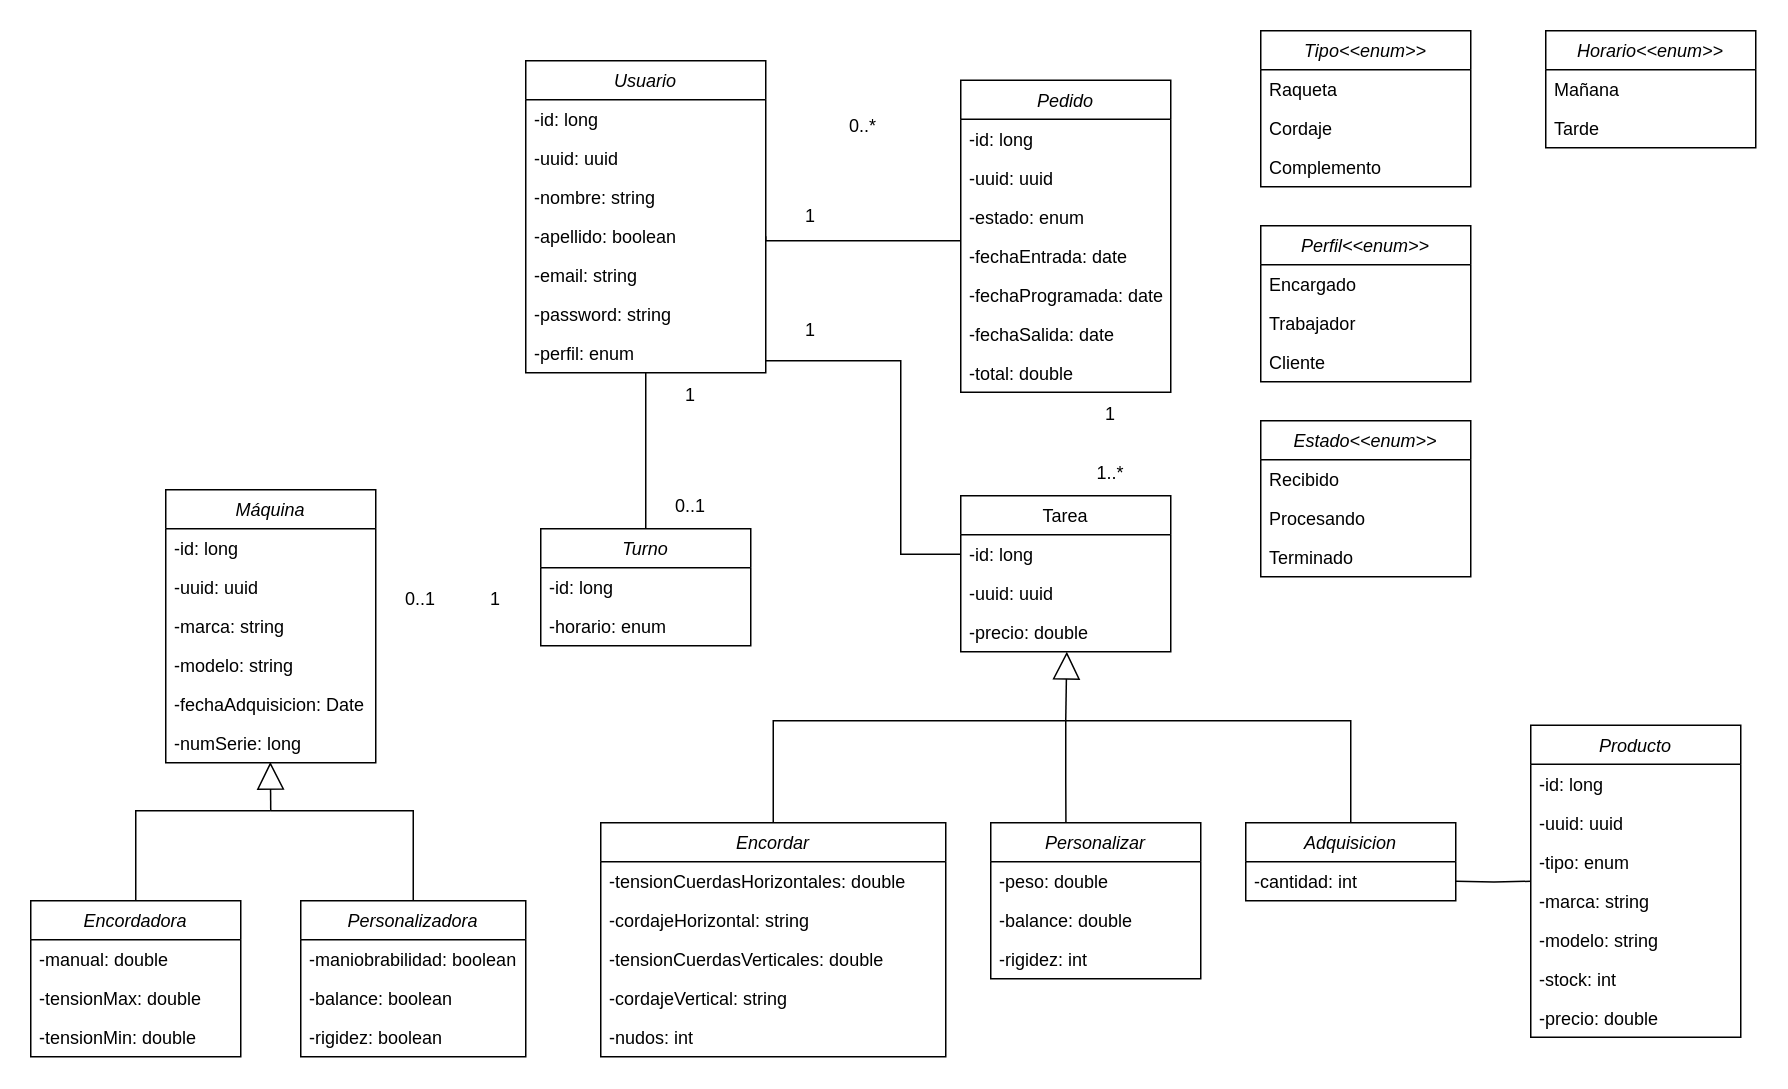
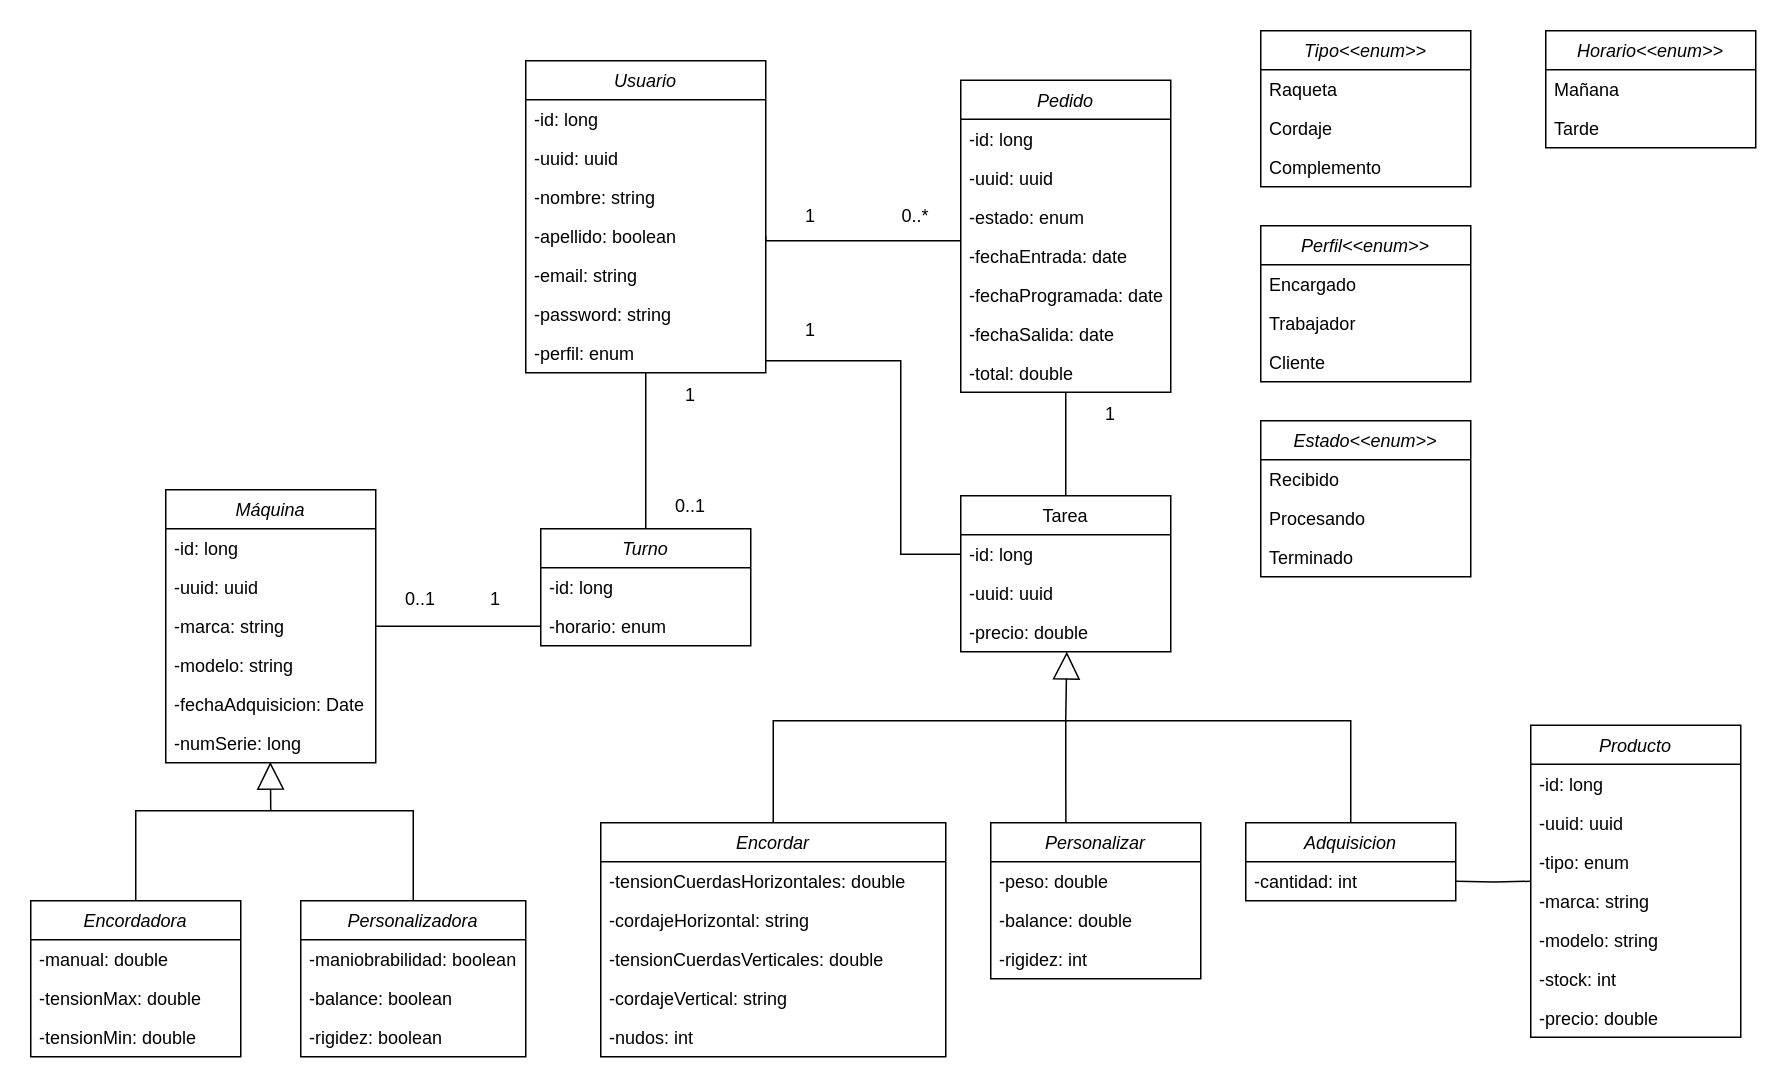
- <mxCell id="92" value="0..*" style="text;html=1;strokeColor=none;fillColor=none;align=center;verticalAlign=middle;whiteSpace=wrap;rounded=0;" parent="1" vertex="1"><mxGeometry x="545" y="69" width="60" height="30" as="geometry" /></mxCell>
+ <mxCell id="92" value="0..*" style="text;html=1;strokeColor=none;fillColor=none;align=center;verticalAlign=middle;whiteSpace=wrap;rounded=0;" parent="1" vertex="1"><mxGeometry x="580" y="129" width="60" height="30" as="geometry" /></mxCell>
+ <mxCell id="31" style="edgeStyle=orthogonalEdgeStyle;rounded=0;orthogonalLoop=1;jettySize=auto;html=1;exitX=0.5;exitY=0;exitDx=0;exitDy=0;endArrow=none;endFill=0;startArrow=none;startFill=0;" parent="1" source="32" target="36" edge="1"><mxGeometry relative="1" as="geometry" /></mxCell>
- <mxCell id="94" value="1..*" style="text;html=1;strokeColor=none;fillColor=none;align=center;verticalAlign=middle;whiteSpace=wrap;rounded=0;" parent="1" vertex="1"><mxGeometry x="710" y="300" width="60" height="30" as="geometry" /></mxCell>
+ <mxCell id="81" style="edgeStyle=orthogonalEdgeStyle;rounded=0;orthogonalLoop=1;jettySize=auto;html=1;exitX=0;exitY=0.5;exitDx=0;exitDy=0;startArrow=none;startFill=0;endArrow=none;endFill=0;" parent="1" source="80" target="14" edge="1"><mxGeometry relative="1" as="geometry" /></mxCell>
